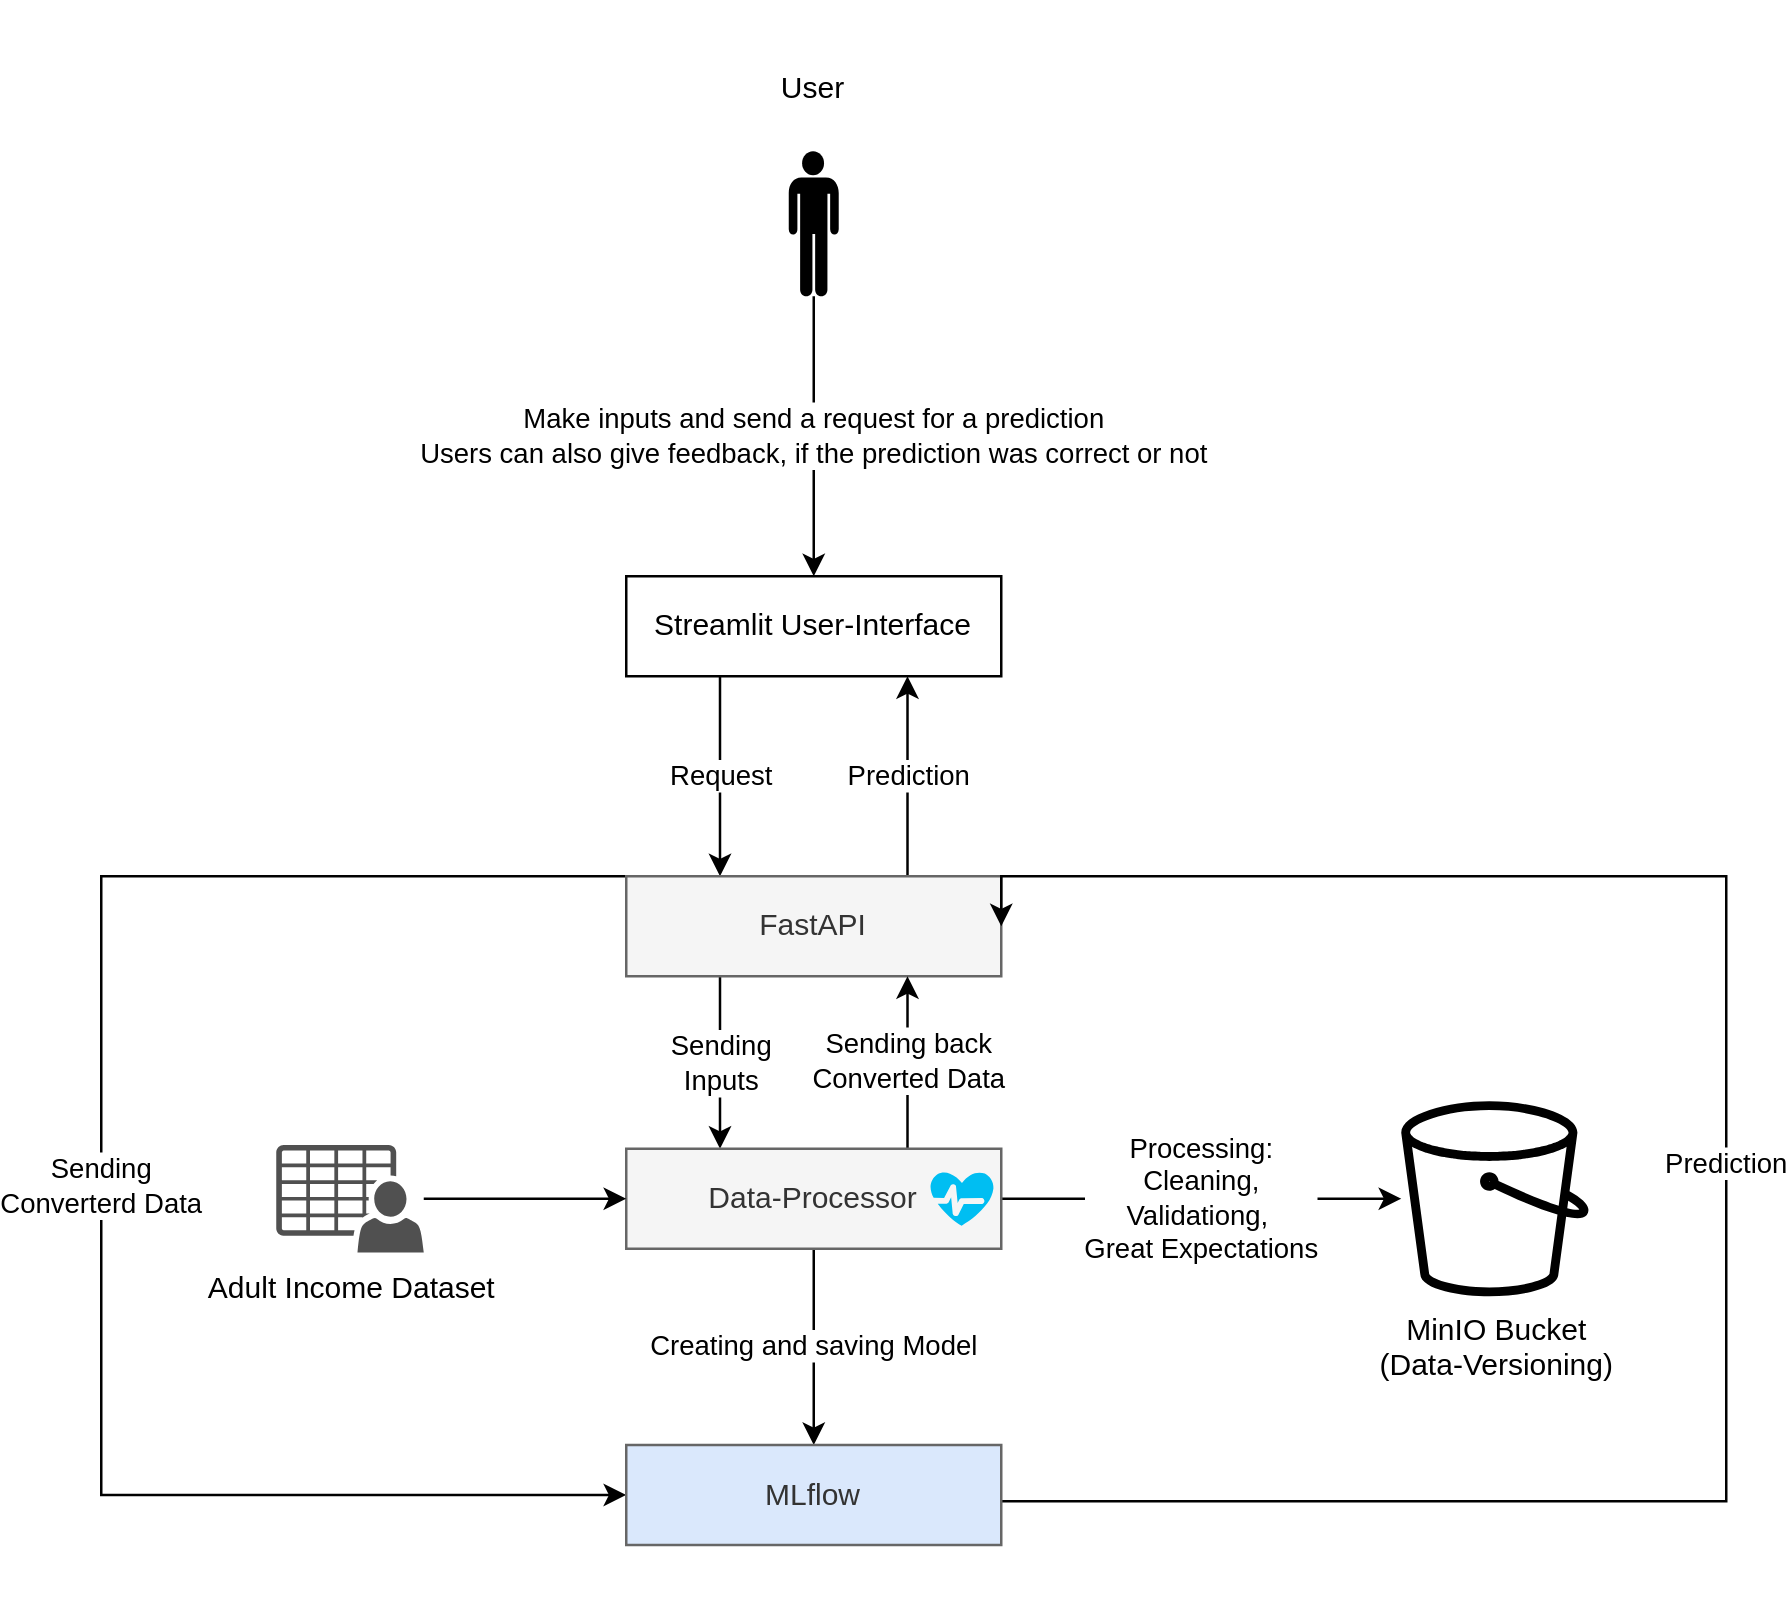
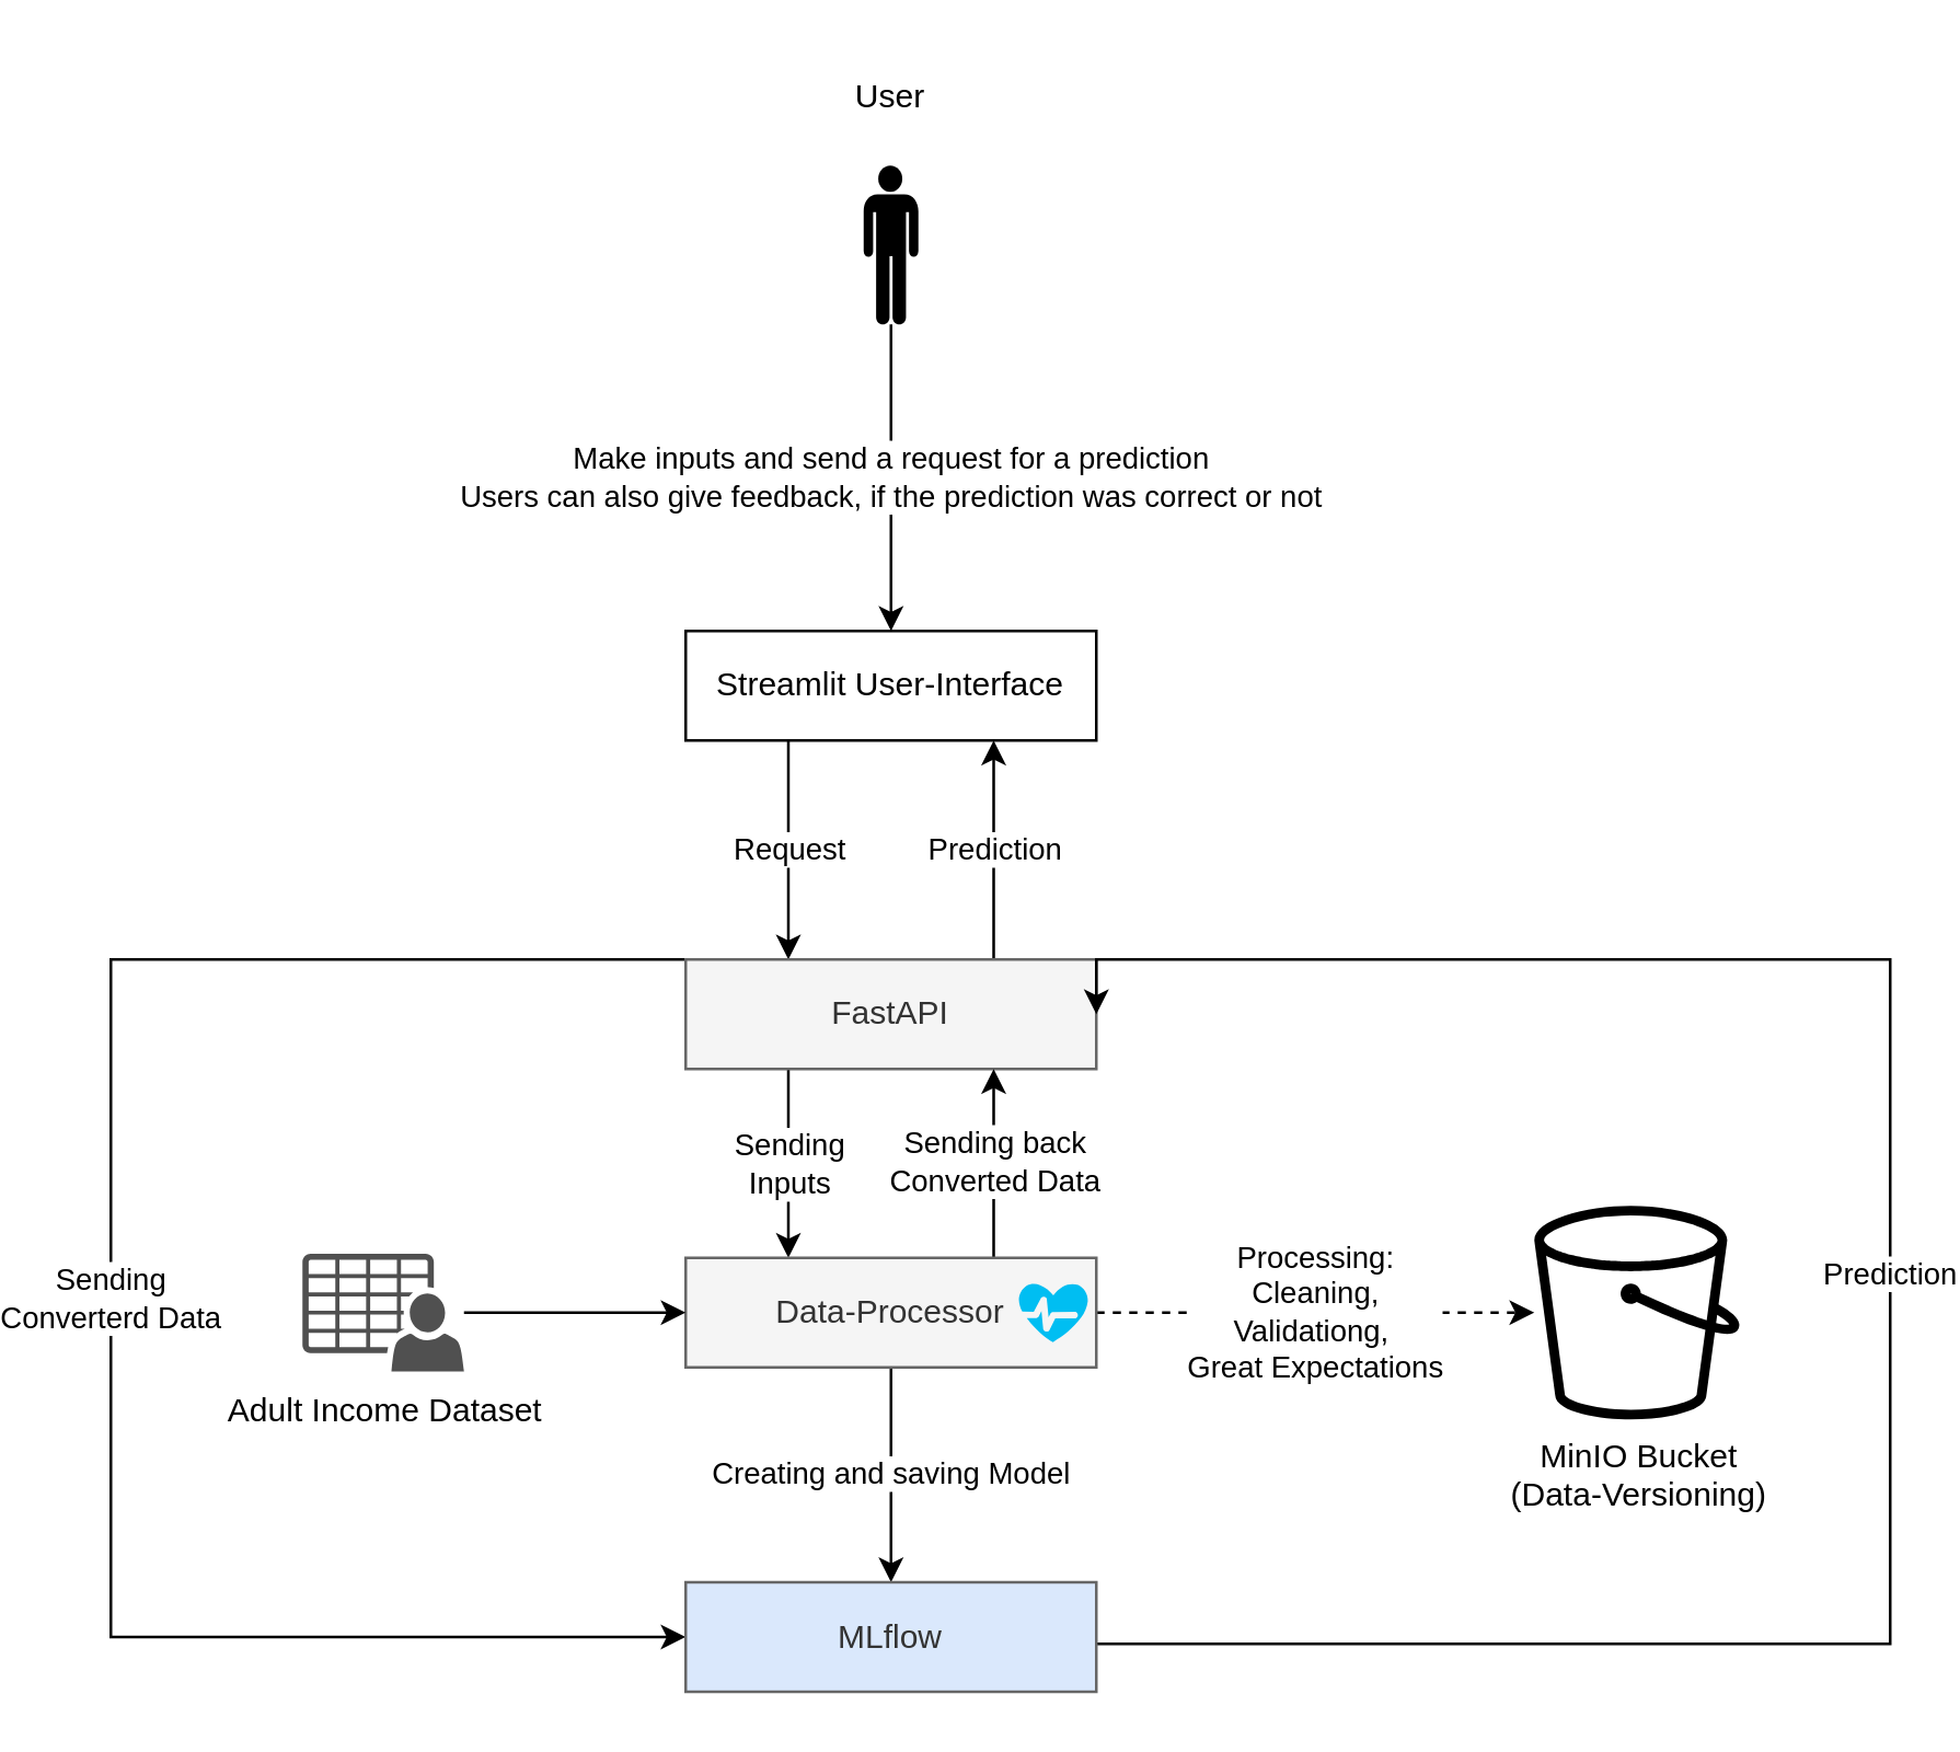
- <mxCell id="11" value="Processing:&lt;div&gt;Cleaning,&lt;/div&gt;&lt;div&gt;Validationg,&amp;nbsp;&lt;/div&gt;&lt;div&gt;Great Expectations&lt;/div&gt;" style="edgeStyle=orthogonalEdgeStyle;rounded=0;orthogonalLoop=1;jettySize=auto;html=1;" edge="1" parent="1" source="14" target="17"><mxGeometry relative="1" as="geometry"><mxPoint x="460" y="479" as="targetPoint" /></mxGeometry></mxCell>
+ <mxCell id="11" value="Processing:&lt;div&gt;Cleaning,&lt;/div&gt;&lt;div&gt;Validationg,&amp;nbsp;&lt;/div&gt;&lt;div&gt;Great Expectations&lt;/div&gt;" style="edgeStyle=orthogonalEdgeStyle;rounded=0;orthogonalLoop=1;jettySize=auto;html=1;dashed=1;" edge="1" parent="1" source="14" target="17"><mxGeometry relative="1" as="geometry"><mxPoint x="460" y="479" as="targetPoint" /></mxGeometry></mxCell>
